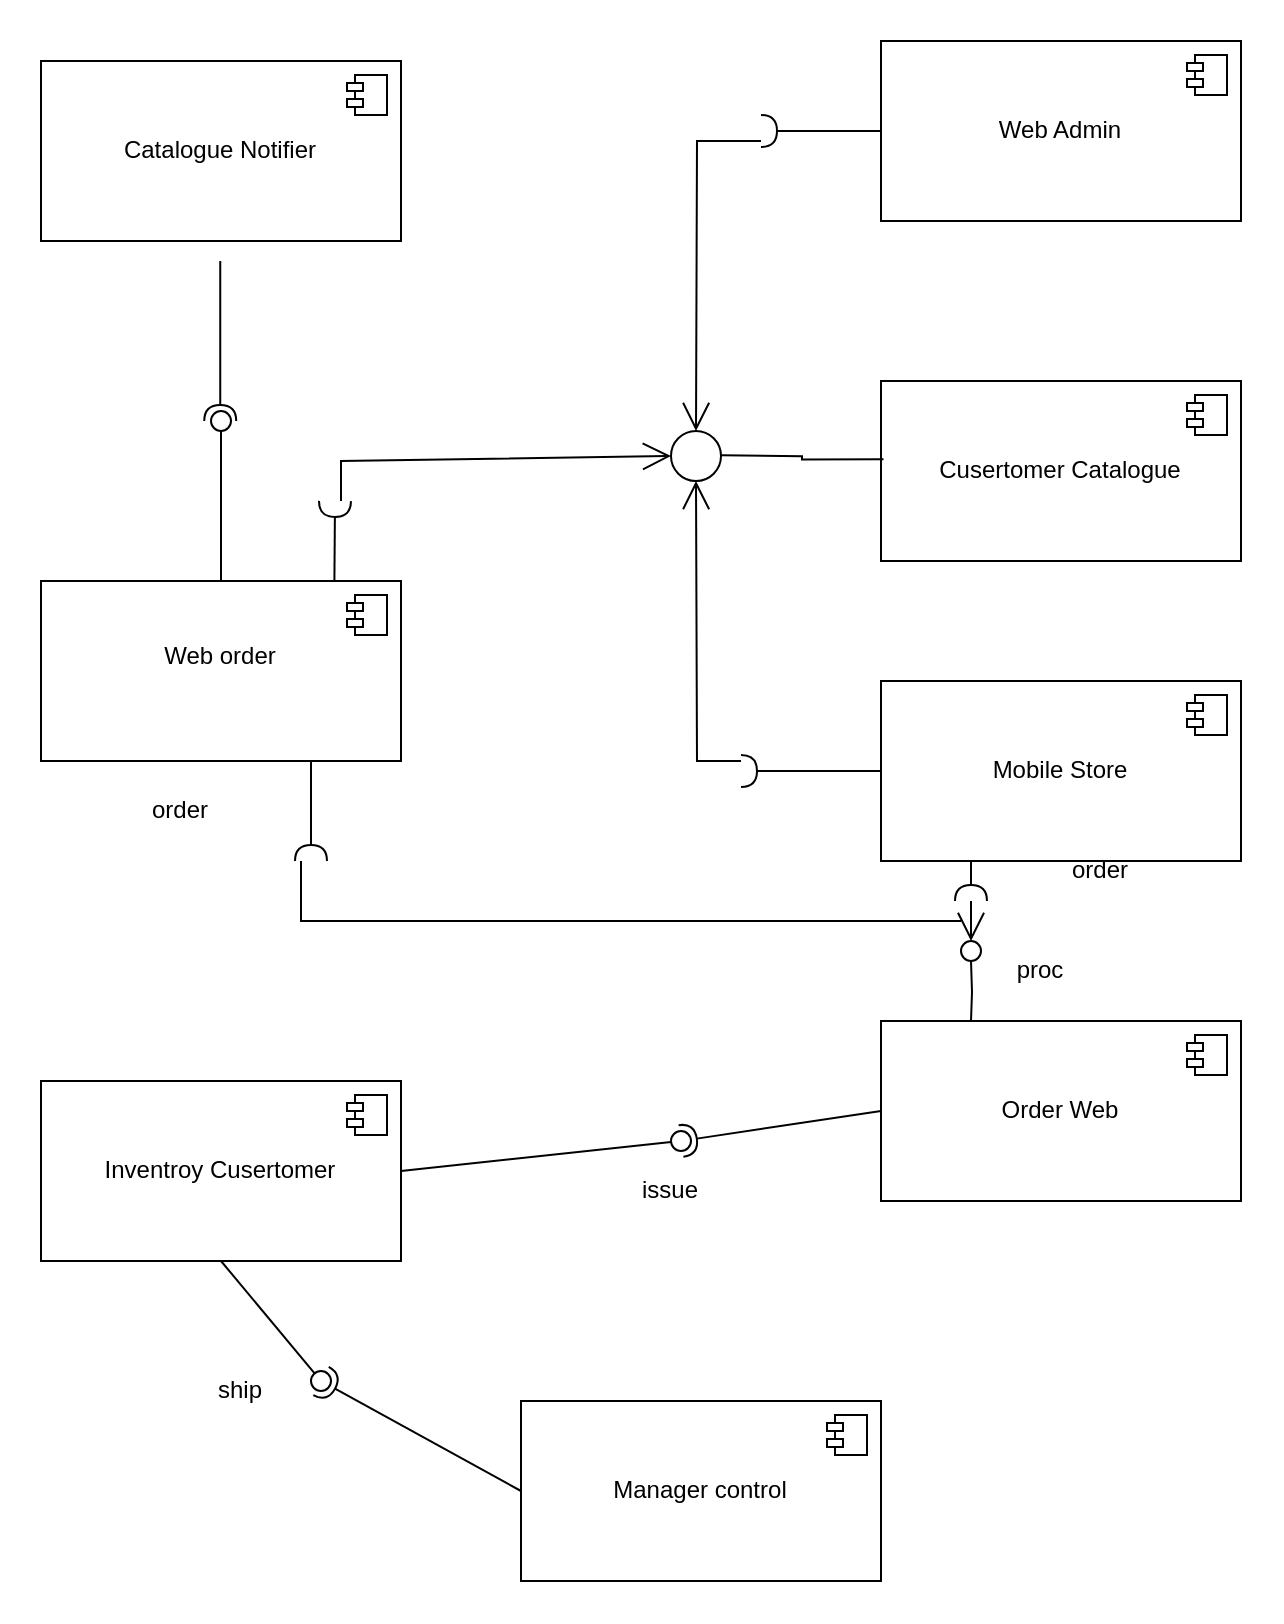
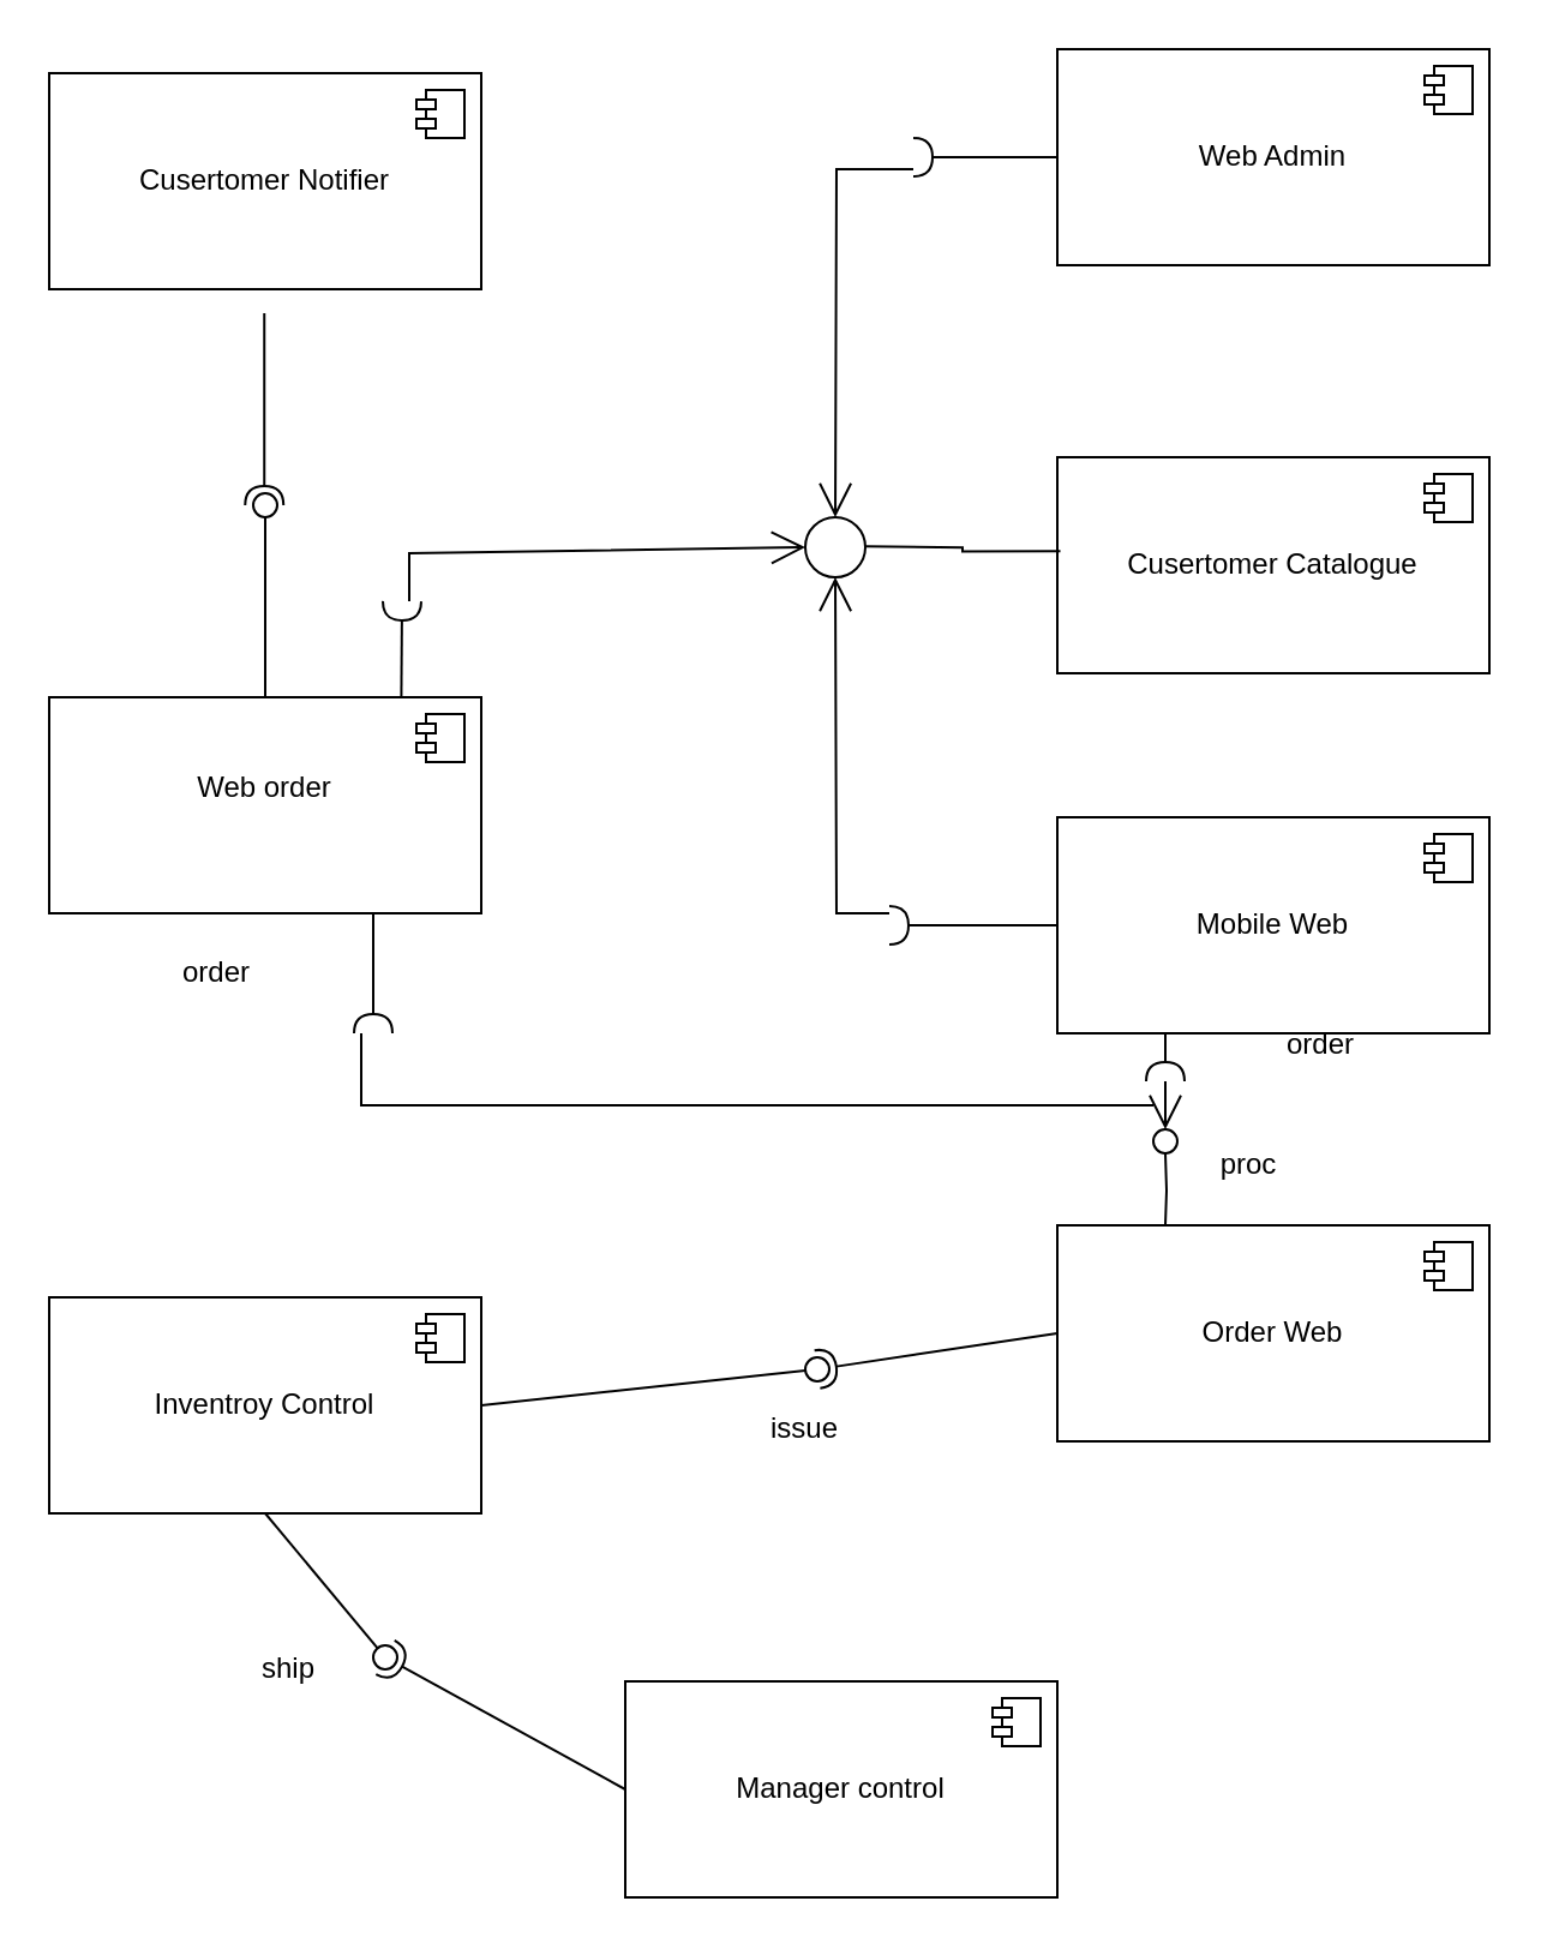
- <mxCell id="2" value="Catalogue Notifier" style="html=1;dropTarget=0;whiteSpace=wrap;" vertex="1" parent="1"><mxGeometry x="20" y="30" width="180" height="90" as="geometry" /></mxCell>
+ <mxCell id="2" value="Cusertomer Notifier" style="html=1;dropTarget=0;whiteSpace=wrap;" vertex="1" parent="1"><mxGeometry x="20" y="30" width="180" height="90" as="geometry" /></mxCell>
- <mxCell id="8" value="Mobile Store" style="html=1;dropTarget=0;whiteSpace=wrap;" vertex="1" parent="1"><mxGeometry x="440" y="340" width="180" height="90" as="geometry" /></mxCell>
+ <mxCell id="8" value="Mobile Web" style="html=1;dropTarget=0;whiteSpace=wrap;" vertex="1" parent="1"><mxGeometry x="440" y="340" width="180" height="90" as="geometry" /></mxCell>
- <mxCell id="14" value="Inventroy Cusertomer" style="html=1;dropTarget=0;whiteSpace=wrap;" vertex="1" parent="1"><mxGeometry x="20" y="540" width="180" height="90" as="geometry" /></mxCell>
+ <mxCell id="14" value="Inventroy Control" style="html=1;dropTarget=0;whiteSpace=wrap;" vertex="1" parent="1"><mxGeometry x="20" y="540" width="180" height="90" as="geometry" /></mxCell>
